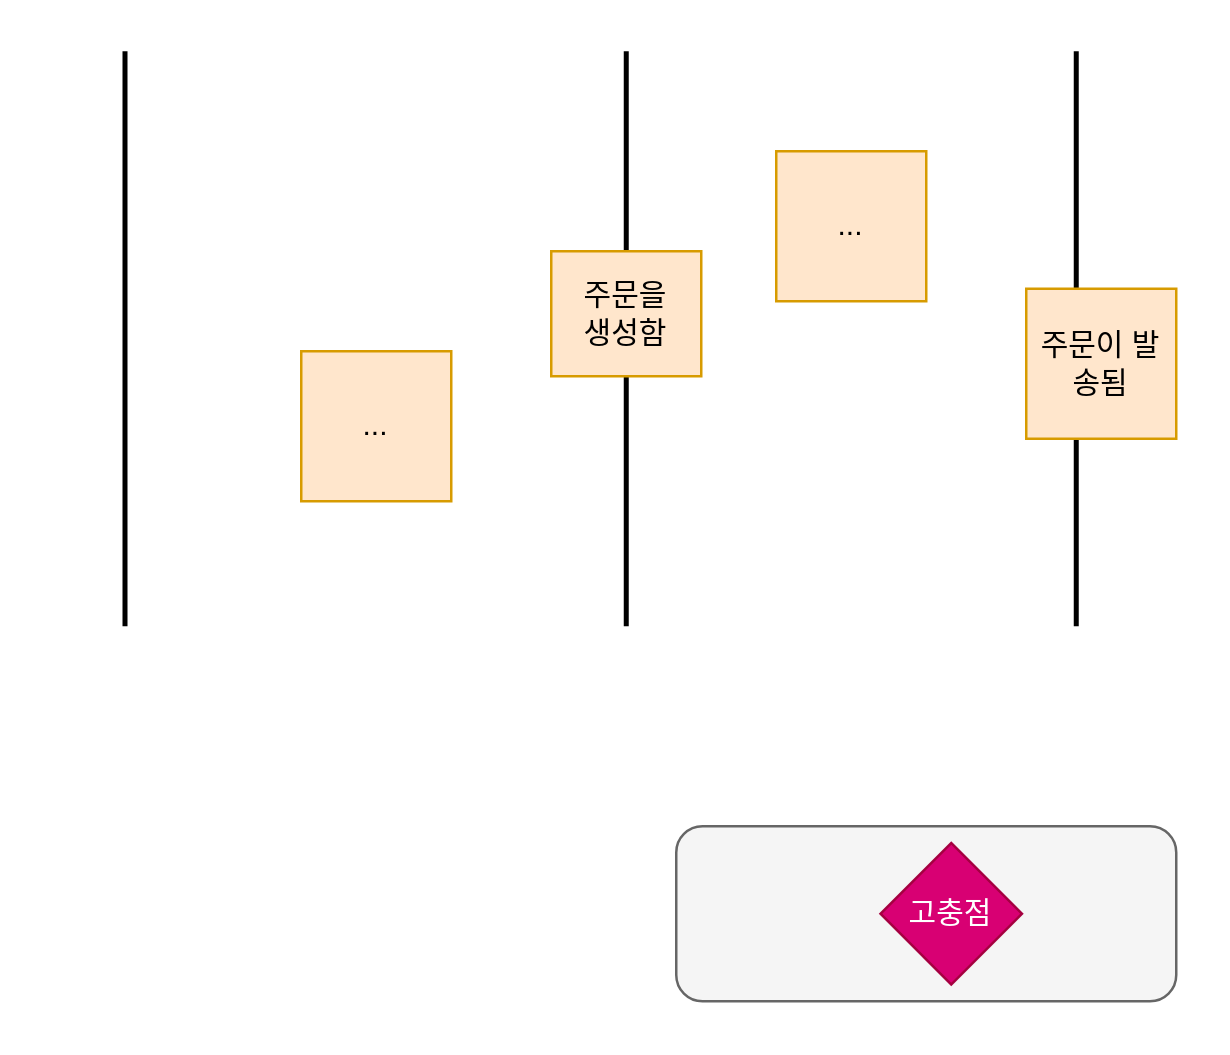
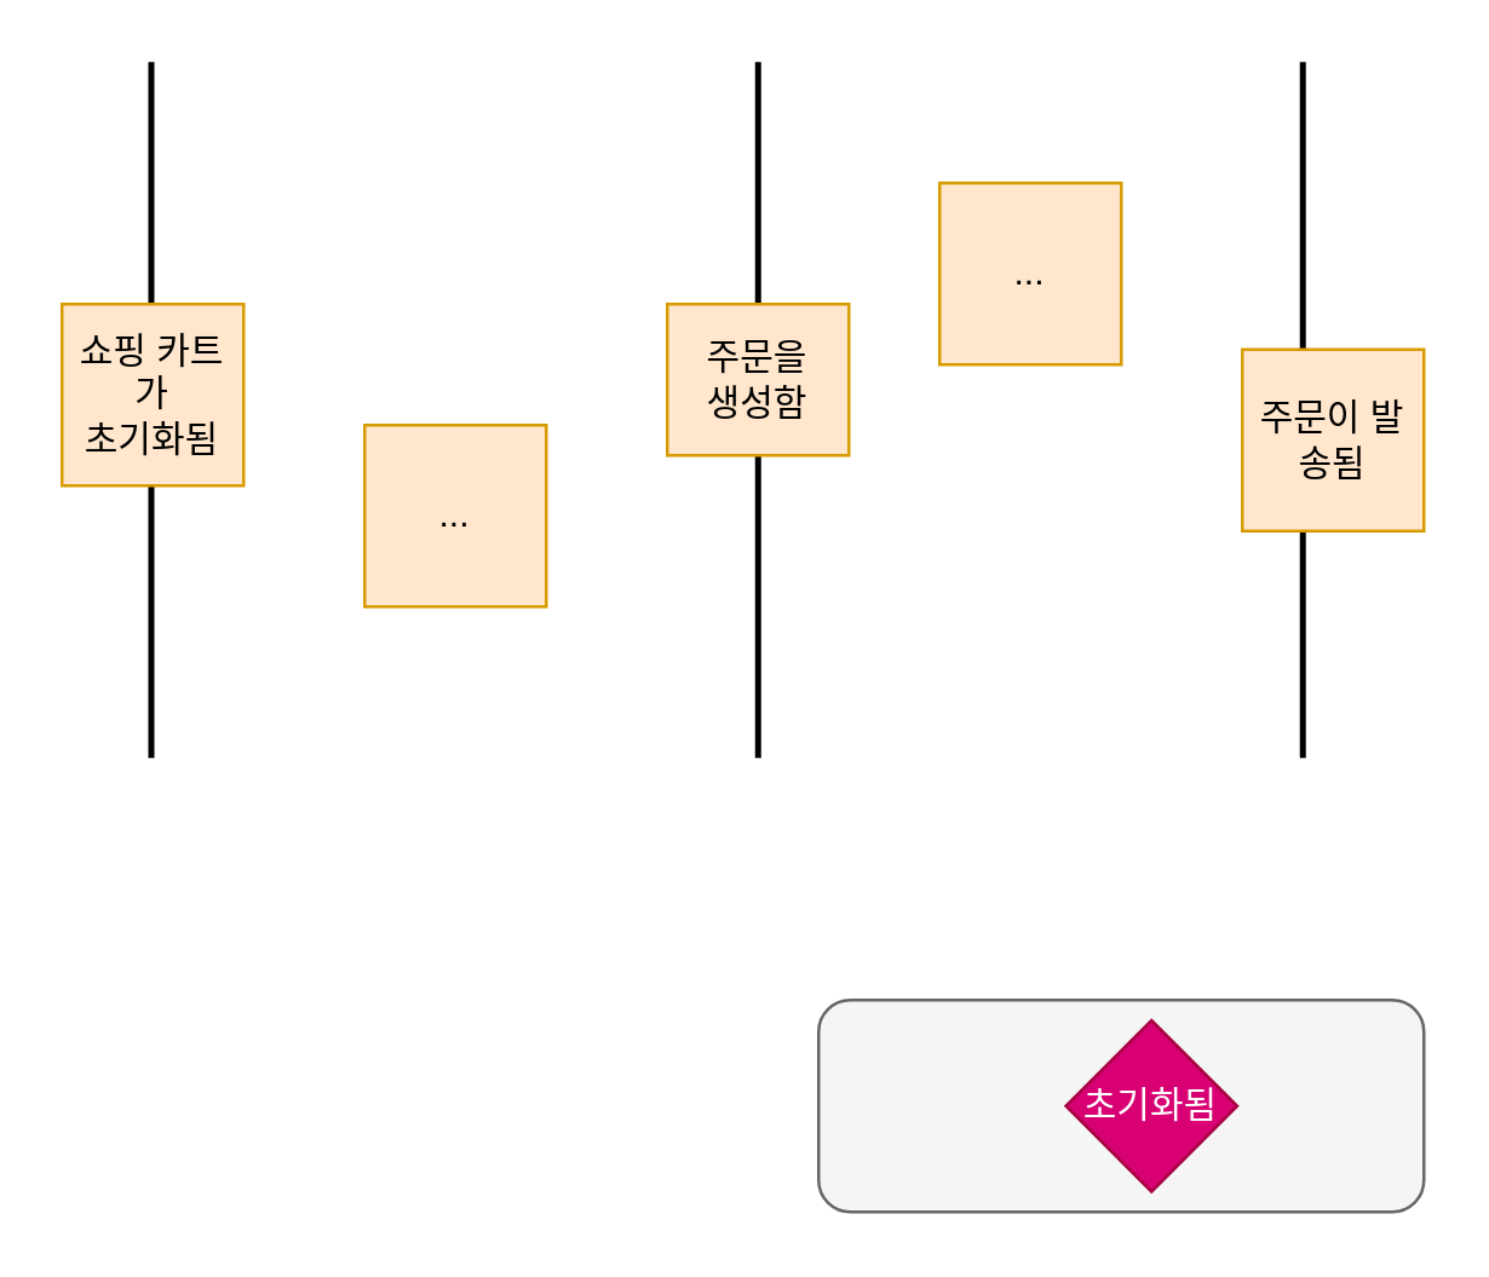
+ <mxCell id="6" value="쇼핑 카트가&lt;div&gt;초기화됨&lt;/div&gt;" style="whiteSpace=wrap;html=1;aspect=fixed;fillColor=#ffe6cc;strokeColor=#d79b00;" vertex="1" parent="1"><mxGeometry x="20" y="100" width="60" height="60" as="geometry" /></mxCell>
- <mxCell id="12" value="고충점" style="text;html=1;align=center;verticalAlign=middle;whiteSpace=wrap;rounded=0;fontColor=#FFFFFF;" vertex="1" parent="1"><mxGeometry x="350" y="350" width="60" height="30" as="geometry" /></mxCell>
+ <mxCell id="12" value="초기화됨" style="text;html=1;align=center;verticalAlign=middle;whiteSpace=wrap;rounded=0;fontColor=#FFFFFF;" vertex="1" parent="1"><mxGeometry x="350" y="350" width="60" height="30" as="geometry" /></mxCell>
